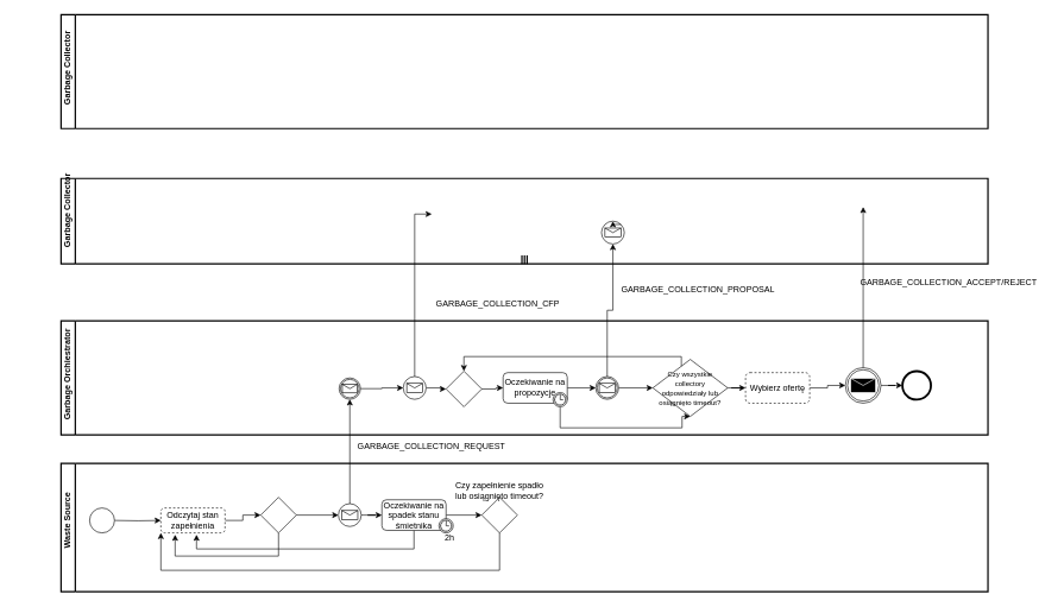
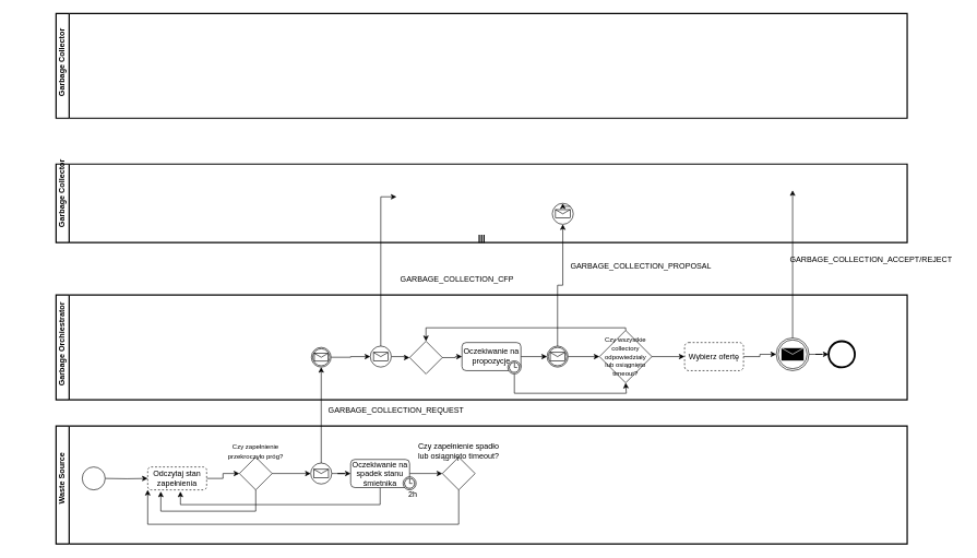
- <mxCell id="17" value="&lt;p style=&quot;line-height: 100%;&quot;&gt;&lt;font style=&quot;font-size: 10px;&quot;&gt;Czy wszystkie collectory odpowiedziały lub osiągnięto timeout?&lt;/font&gt;&lt;/p&gt;" style="rhombus;whiteSpace=wrap;html=1;" vertex="1" parent="5"><mxGeometry x="830" y="54" width="105" height="80" as="geometry" /></mxCell>
+ <mxCell id="17" value="&lt;p style=&quot;line-height: 100%;&quot;&gt;&lt;font style=&quot;font-size: 10px;&quot;&gt;Czy wszystkie collectory odpowiedziały lub osiągnięto timeout?&lt;/font&gt;&lt;/p&gt;" style="rhombus;whiteSpace=wrap;html=1;" vertex="1" parent="5"><mxGeometry x="830" y="54" width="80" height="80" as="geometry" /></mxCell>
+ <mxCell id="37" value="&lt;font style=&quot;font-size: 10px;&quot;&gt;Czy zapełnienie przekroczyło próg?&lt;/font&gt;" style="text;html=1;strokeColor=none;fillColor=none;align=center;verticalAlign=middle;whiteSpace=wrap;rounded=0;" vertex="1" parent="29"><mxGeometry x="255" y="30" width="100" height="15" as="geometry" /></mxCell>
